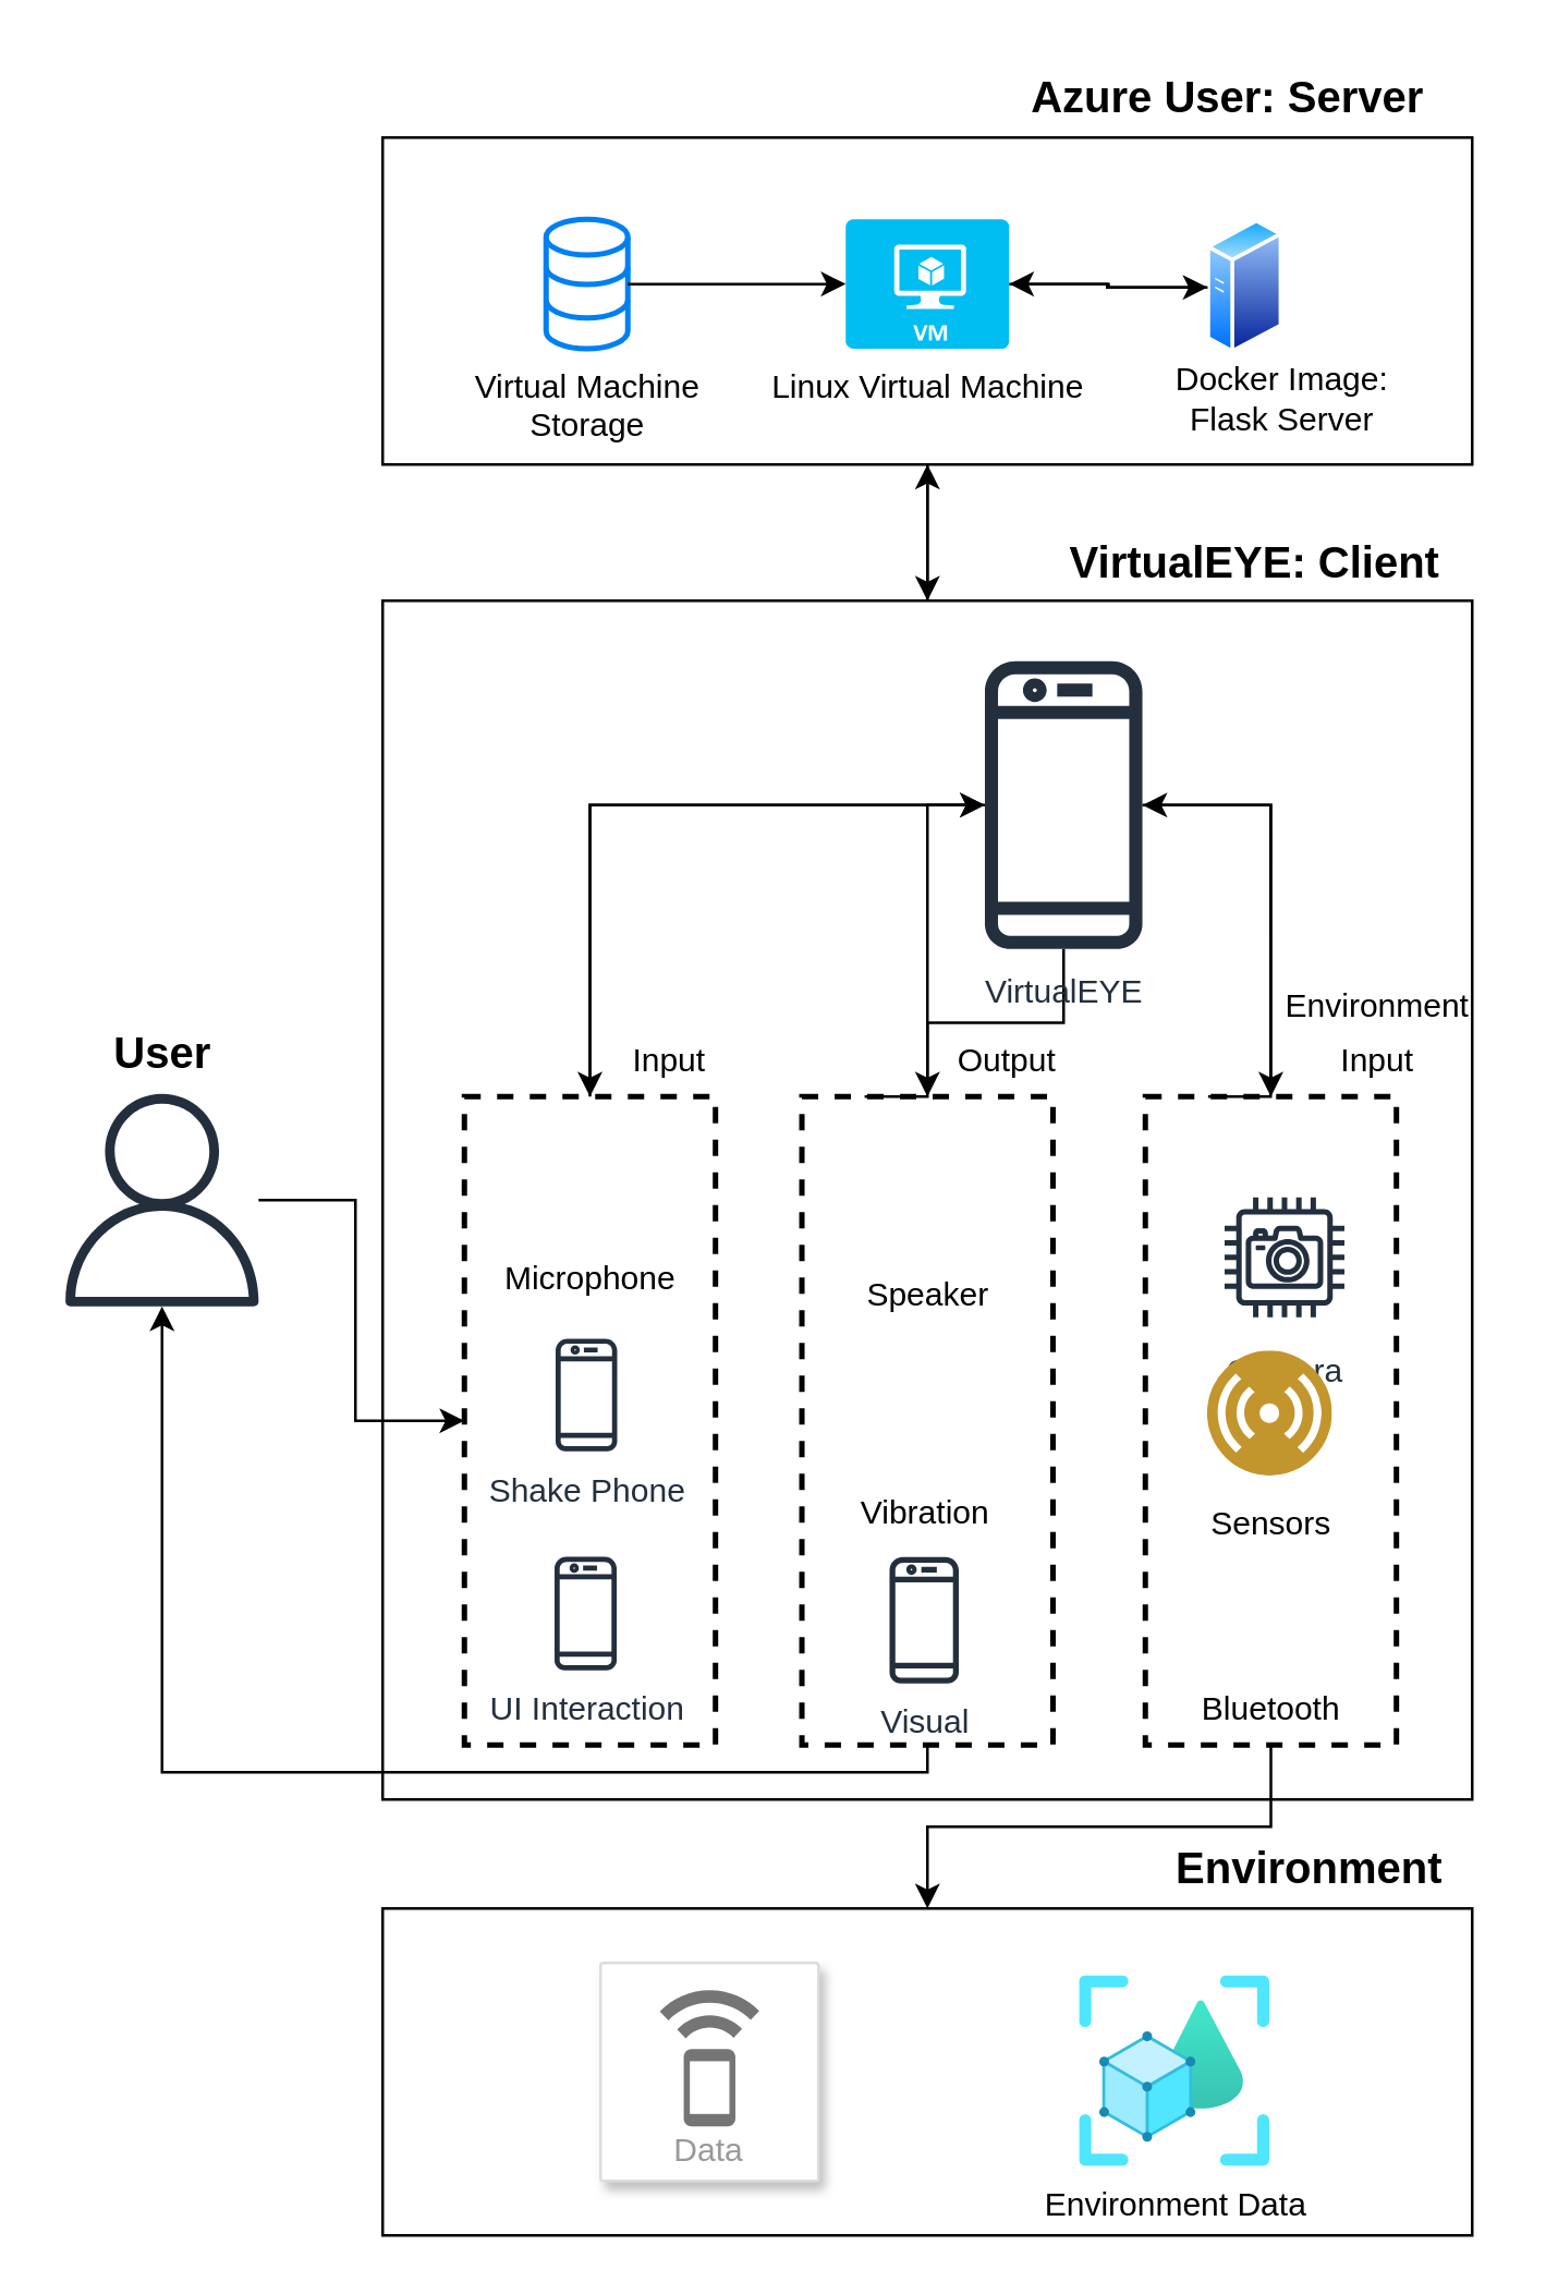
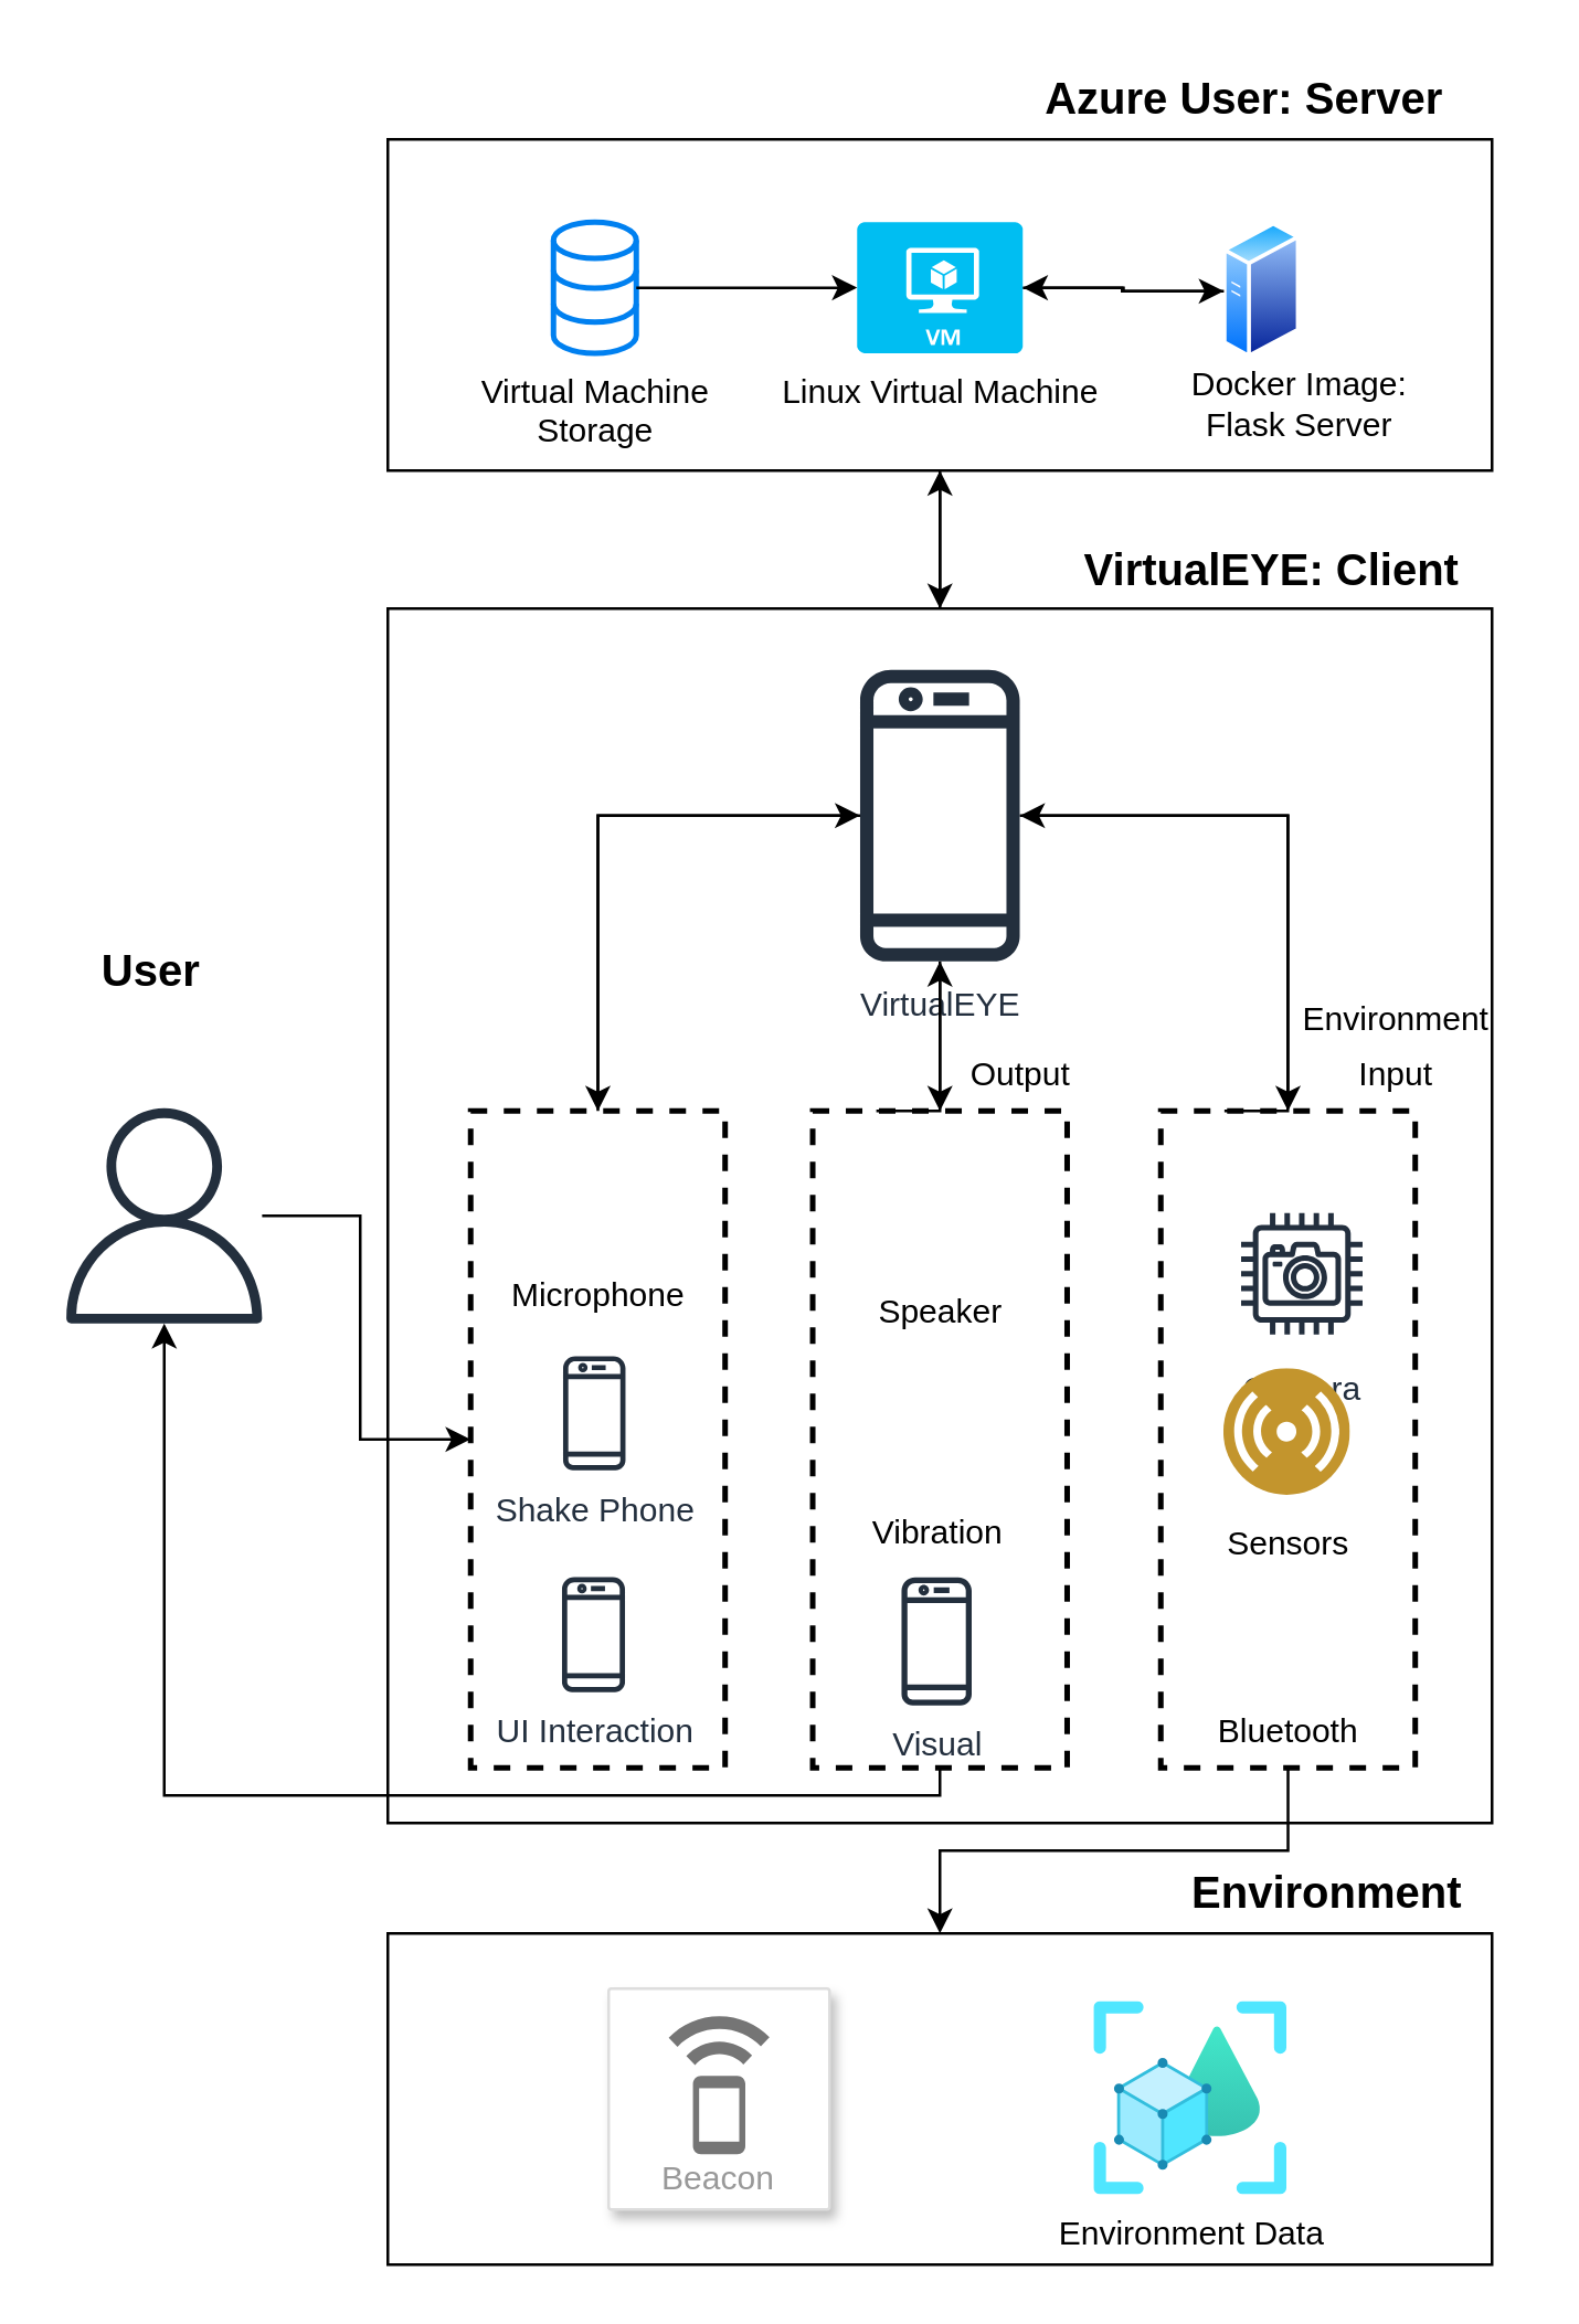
- <mxCell id="14" value="VirtualEYE" style="sketch=0;outlineConnect=0;fontColor=#232F3E;gradientColor=none;fillColor=#232F3D;strokeColor=none;dashed=0;verticalLabelPosition=bottom;verticalAlign=top;align=center;html=1;fontSize=12;fontStyle=0;aspect=fixed;pointerEvents=1;shape=mxgraph.aws4.mobile_client;" vertex="1" parent="2"><mxGeometry x="221.09" y="20" width="57.82" height="110" as="geometry" /></mxCell>
+ <mxCell id="14" value="VirtualEYE" style="sketch=0;outlineConnect=0;fontColor=#232F3E;gradientColor=none;fillColor=#232F3D;strokeColor=none;dashed=0;verticalLabelPosition=bottom;verticalAlign=top;align=center;html=1;fontSize=12;fontStyle=0;aspect=fixed;pointerEvents=1;shape=mxgraph.aws4.mobile_client;" vertex="1" parent="2"><mxGeometry x="171.09" y="20" width="57.82" height="110" as="geometry" /></mxCell>
- <mxCell id="61" value="User" style="text;html=1;align=center;verticalAlign=middle;resizable=0;points=[];autosize=1;strokeColor=none;fillColor=none;fontColor=#000000;dashed=1;strokeWidth=2;fontStyle=1;fontSize=16;" vertex="1" parent="1"><mxGeometry x="29" y="371" width="60" height="30" as="geometry" /></mxCell>
+ <mxCell id="61" value="User" style="text;html=1;align=center;verticalAlign=middle;resizable=0;points=[];autosize=1;strokeColor=none;fillColor=none;fontColor=#000000;dashed=1;strokeWidth=2;fontStyle=1;fontSize=16;" vertex="1" parent="1"><mxGeometry x="24" y="336" width="60" height="30" as="geometry" /></mxCell>
- <mxCell id="29" value="&lt;font style=&quot;font-size: 12px;&quot;&gt;Input&lt;/font&gt;" style="text;html=1;align=center;verticalAlign=middle;resizable=0;points=[];autosize=1;strokeColor=none;fillColor=none;fontSize=16;fontColor=#000000;" vertex="1" parent="2"><mxGeometry x="80" y="152" width="50" height="30" as="geometry" /></mxCell>
- <mxCell id="39" value="Data" style="strokeColor=#dddddd;shadow=1;strokeWidth=1;rounded=1;absoluteArcSize=1;arcSize=2;labelPosition=center;verticalLabelPosition=middle;align=center;verticalAlign=bottom;spacingLeft=0;fontColor=#999999;fontSize=12;whiteSpace=wrap;spacingBottom=2;" vertex="1" parent="37"><mxGeometry x="80" y="20" width="80" height="80" as="geometry" /></mxCell>
+ <mxCell id="39" value="Beacon" style="strokeColor=#dddddd;shadow=1;strokeWidth=1;rounded=1;absoluteArcSize=1;arcSize=2;labelPosition=center;verticalLabelPosition=middle;align=center;verticalAlign=bottom;spacingLeft=0;fontColor=#999999;fontSize=12;whiteSpace=wrap;spacingBottom=2;" vertex="1" parent="37"><mxGeometry x="80" y="20" width="80" height="80" as="geometry" /></mxCell>
